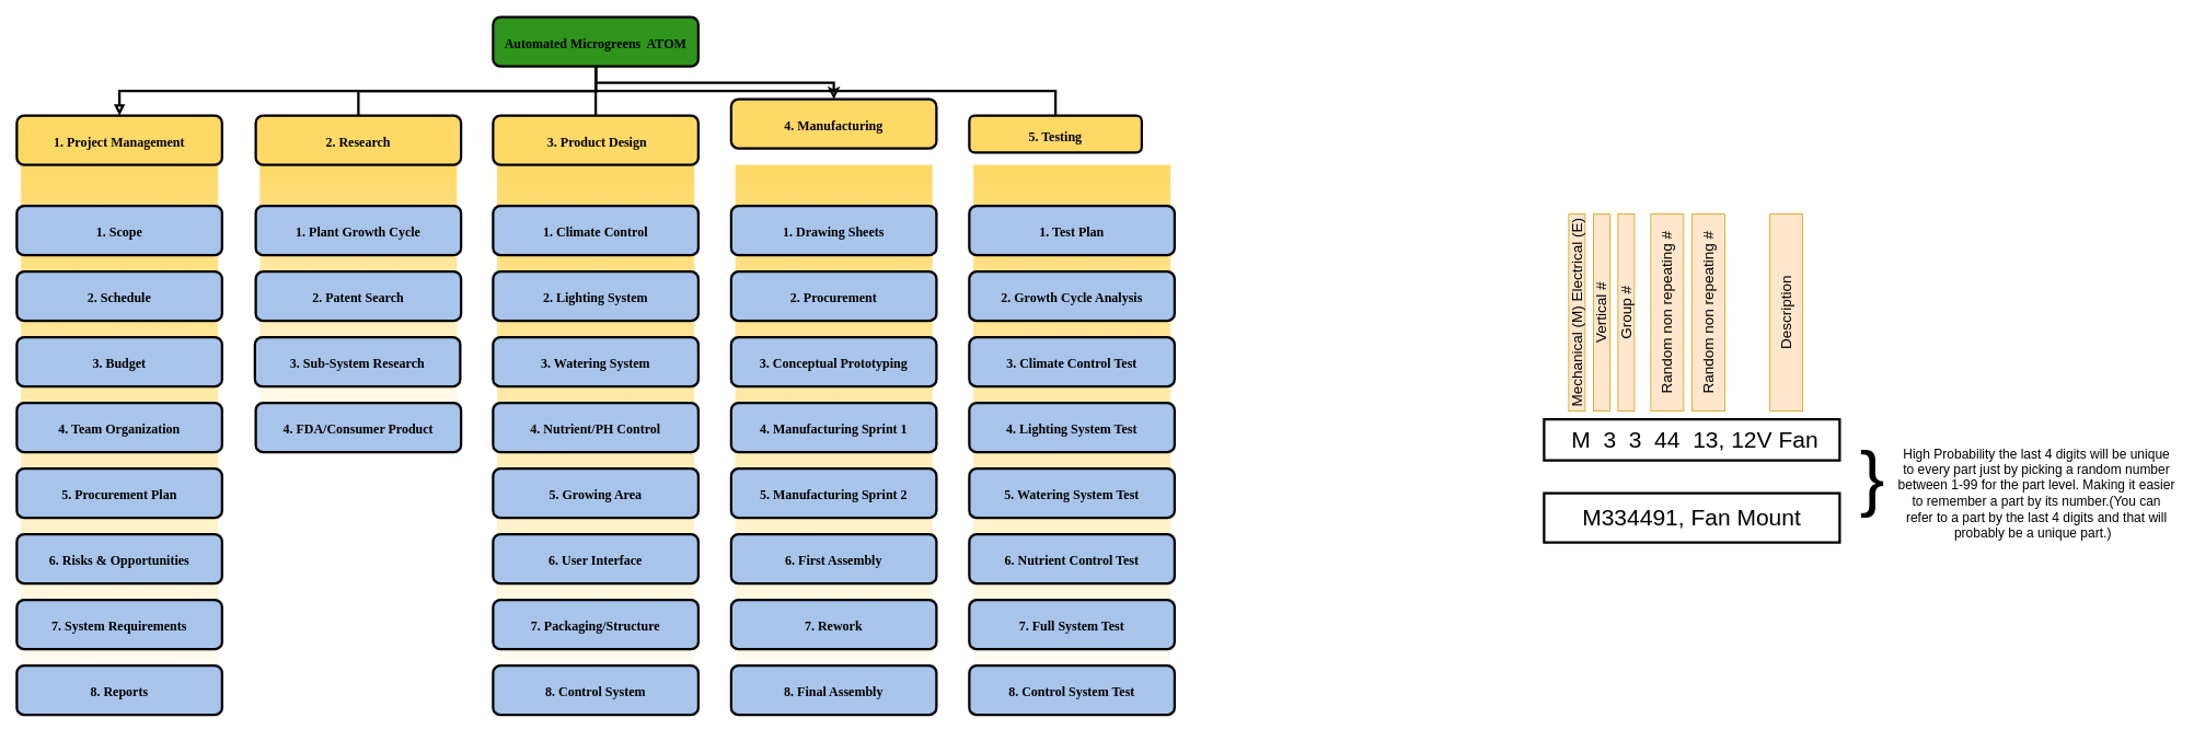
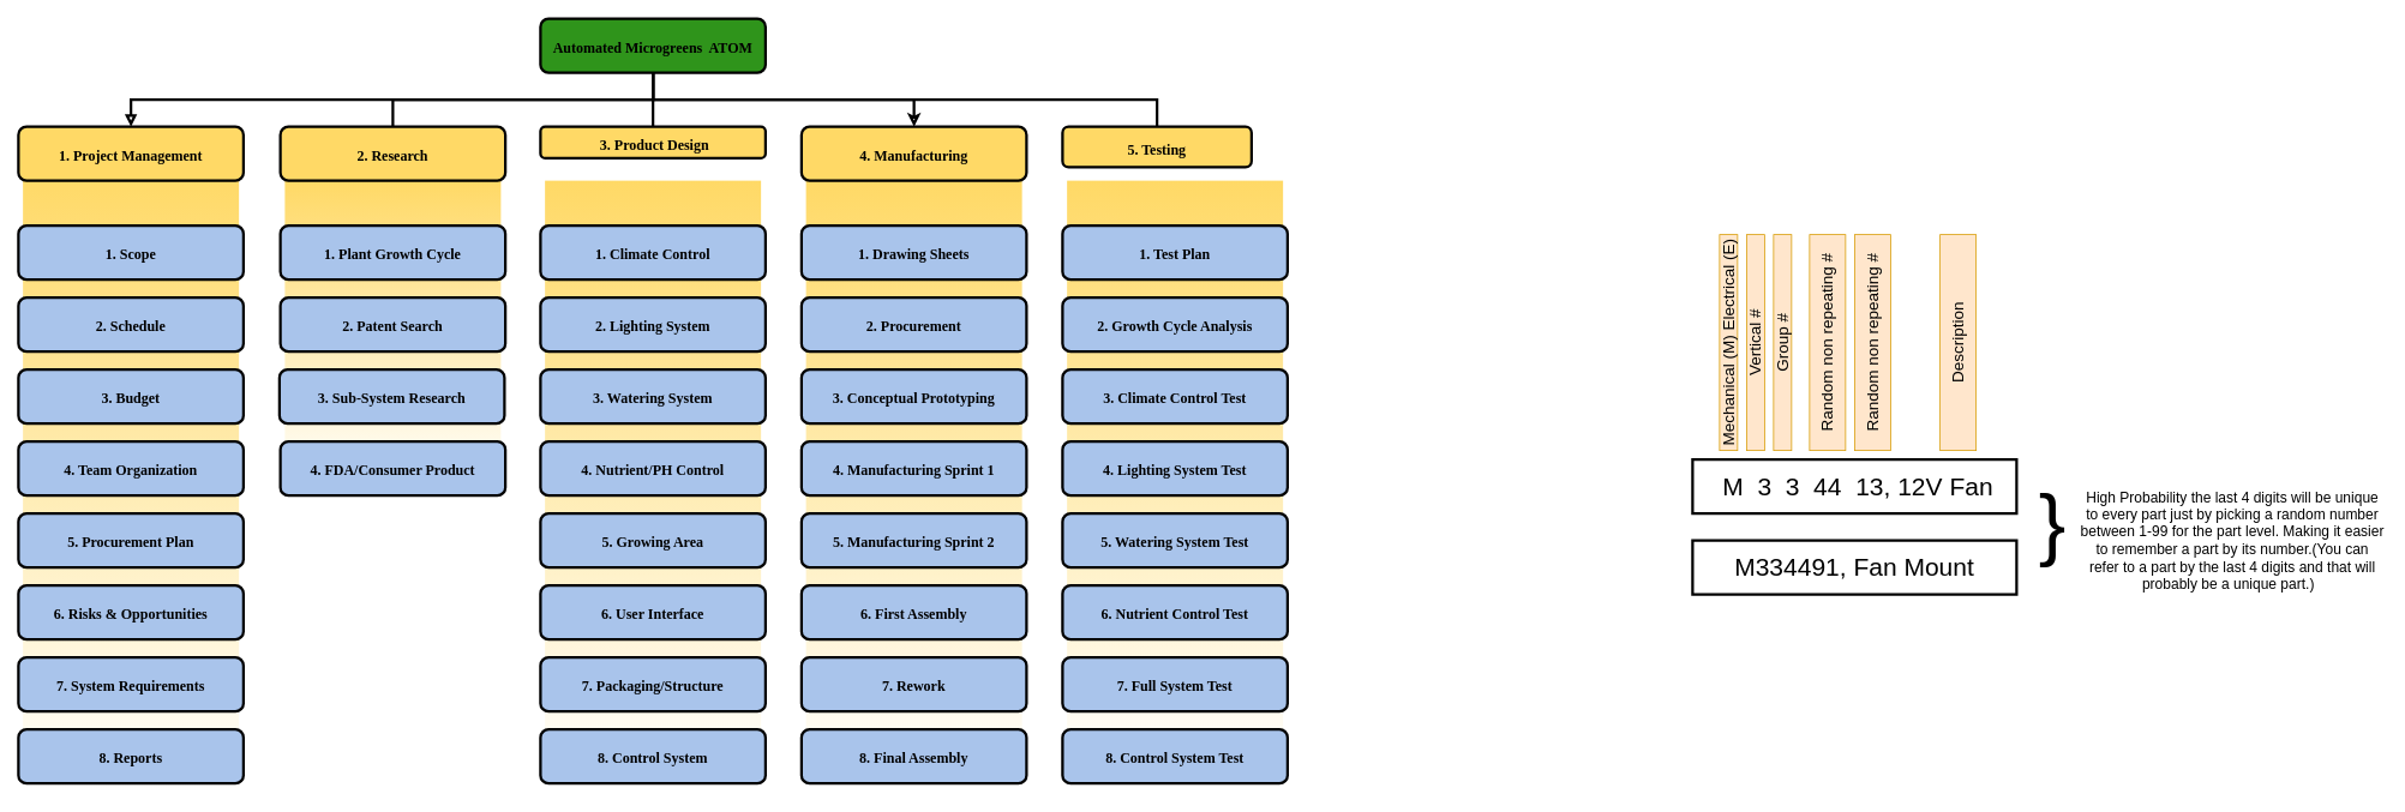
- <mxCell id="15" value="&lt;h1&gt;&lt;font style=&quot;font-size: 16px&quot; face=&quot;Verdana&quot;&gt;4. Manufacturing&lt;/font&gt;&lt;/h1&gt;" style="rounded=1;whiteSpace=wrap;html=1;strokeWidth=3;fillColor=#FFD966;" parent="1" vertex="1"><mxGeometry x="890" y="120" width="250" height="60" as="geometry" /></mxCell>
+ <mxCell id="15" value="&lt;h1&gt;&lt;font style=&quot;font-size: 16px&quot; face=&quot;Verdana&quot;&gt;4. Manufacturing&lt;/font&gt;&lt;/h1&gt;" style="rounded=1;whiteSpace=wrap;html=1;strokeWidth=3;fillColor=#FFD966;" parent="1" vertex="1"><mxGeometry x="890" y="140" width="250" height="60" as="geometry" /></mxCell>
- <mxCell id="14" value="&lt;h1&gt;&lt;font style=&quot;font-size: 16px&quot; face=&quot;Verdana&quot;&gt;&amp;nbsp;3. Product Design&lt;/font&gt;&lt;/h1&gt;" style="rounded=1;whiteSpace=wrap;html=1;strokeWidth=3;fillColor=#FFD966;" parent="1" vertex="1"><mxGeometry x="600" y="140" width="250" height="60" as="geometry" /></mxCell>
+ <mxCell id="14" value="&lt;h1&gt;&lt;font style=&quot;font-size: 16px&quot; face=&quot;Verdana&quot;&gt;&amp;nbsp;3. Product Design&lt;/font&gt;&lt;/h1&gt;" style="rounded=1;whiteSpace=wrap;html=1;strokeWidth=3;fillColor=#FFD966;" parent="1" vertex="1"><mxGeometry x="600" y="140" width="250" height="35" as="geometry" /></mxCell>
- <mxCell id="26" value="&lt;font style=&quot;font-size: 28px&quot;&gt;&amp;nbsp;M&amp;nbsp; 3&amp;nbsp; 3&amp;nbsp; 44&amp;nbsp; 13, 12V Fan&lt;/font&gt;" style="rounded=0;whiteSpace=wrap;html=1;strokeWidth=3;" parent="1" vertex="1"><mxGeometry x="1880" y="510" width="360" height="50" as="geometry" /></mxCell>
+ <mxCell id="26" value="&lt;font style=&quot;font-size: 28px&quot;&gt;&amp;nbsp;M&amp;nbsp; 3&amp;nbsp; 3&amp;nbsp; 44&amp;nbsp; 13, 12V Fan&lt;/font&gt;" style="rounded=0;whiteSpace=wrap;html=1;strokeWidth=3;" parent="1" vertex="1"><mxGeometry x="1880" y="510" width="360" height="60" as="geometry" /></mxCell>
